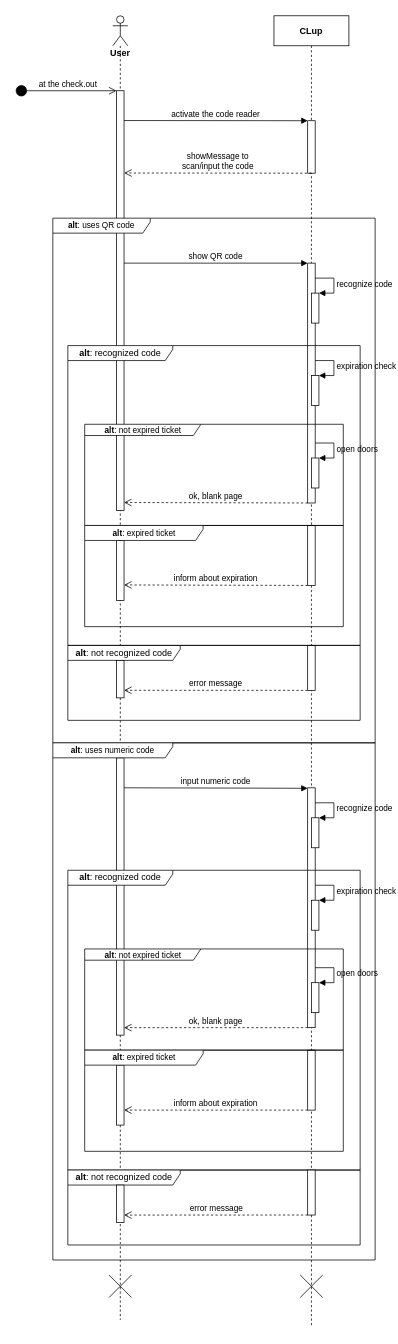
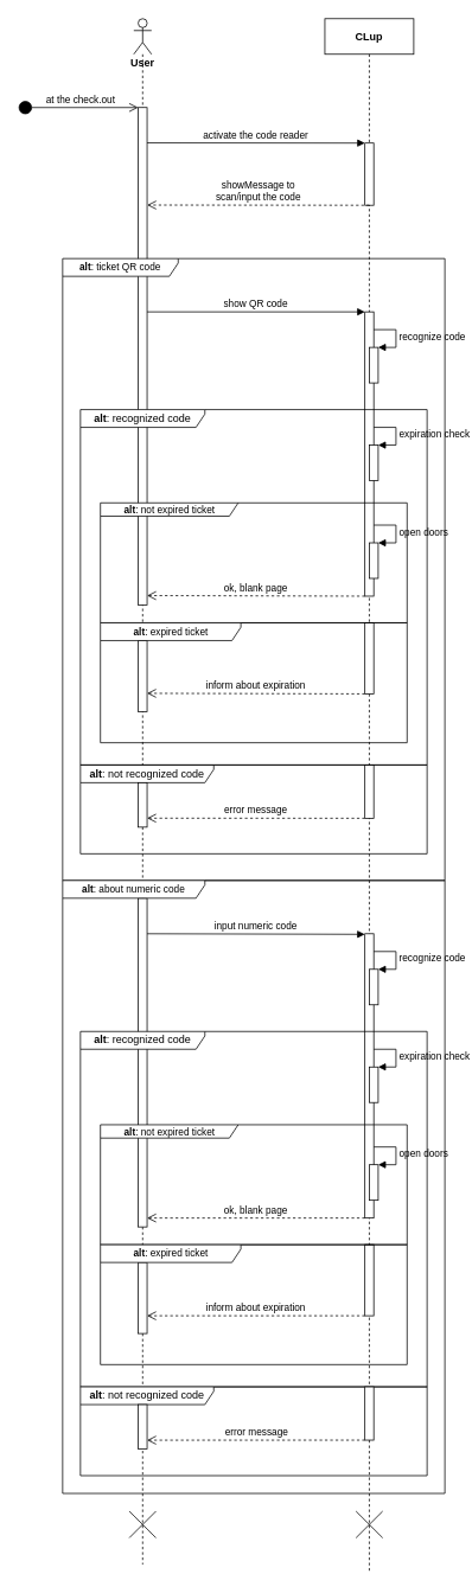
- <mxCell id="52" value="&lt;font style=&quot;font-size: 11px&quot;&gt;&lt;b&gt;alt&lt;/b&gt;: uses QR code&lt;/font&gt;" style="shape=umlFrame;whiteSpace=wrap;html=1;width=130;height=20;" parent="1" vertex="1"><mxGeometry x="70" y="290" width="430" height="700" as="geometry" /></mxCell>
+ <mxCell id="52" value="&lt;font style=&quot;font-size: 11px&quot;&gt;&lt;b&gt;alt&lt;/b&gt;: ticket QR code&lt;/font&gt;" style="shape=umlFrame;whiteSpace=wrap;html=1;width=130;height=20;" parent="1" vertex="1"><mxGeometry x="70" y="290" width="430" height="700" as="geometry" /></mxCell>
- <mxCell id="53" value="&lt;font style=&quot;font-size: 11px&quot;&gt;&lt;b&gt;alt&lt;/b&gt;: uses numeric code&lt;/font&gt;" style="shape=umlFrame;whiteSpace=wrap;html=1;width=160;height=20;" parent="1" vertex="1"><mxGeometry x="70" y="990" width="430" height="690" as="geometry" /></mxCell>
+ <mxCell id="53" value="&lt;font style=&quot;font-size: 11px&quot;&gt;&lt;b&gt;alt&lt;/b&gt;: about numeric code&lt;/font&gt;" style="shape=umlFrame;whiteSpace=wrap;html=1;width=160;height=20;" parent="1" vertex="1"><mxGeometry x="70" y="990" width="430" height="690" as="geometry" /></mxCell>
